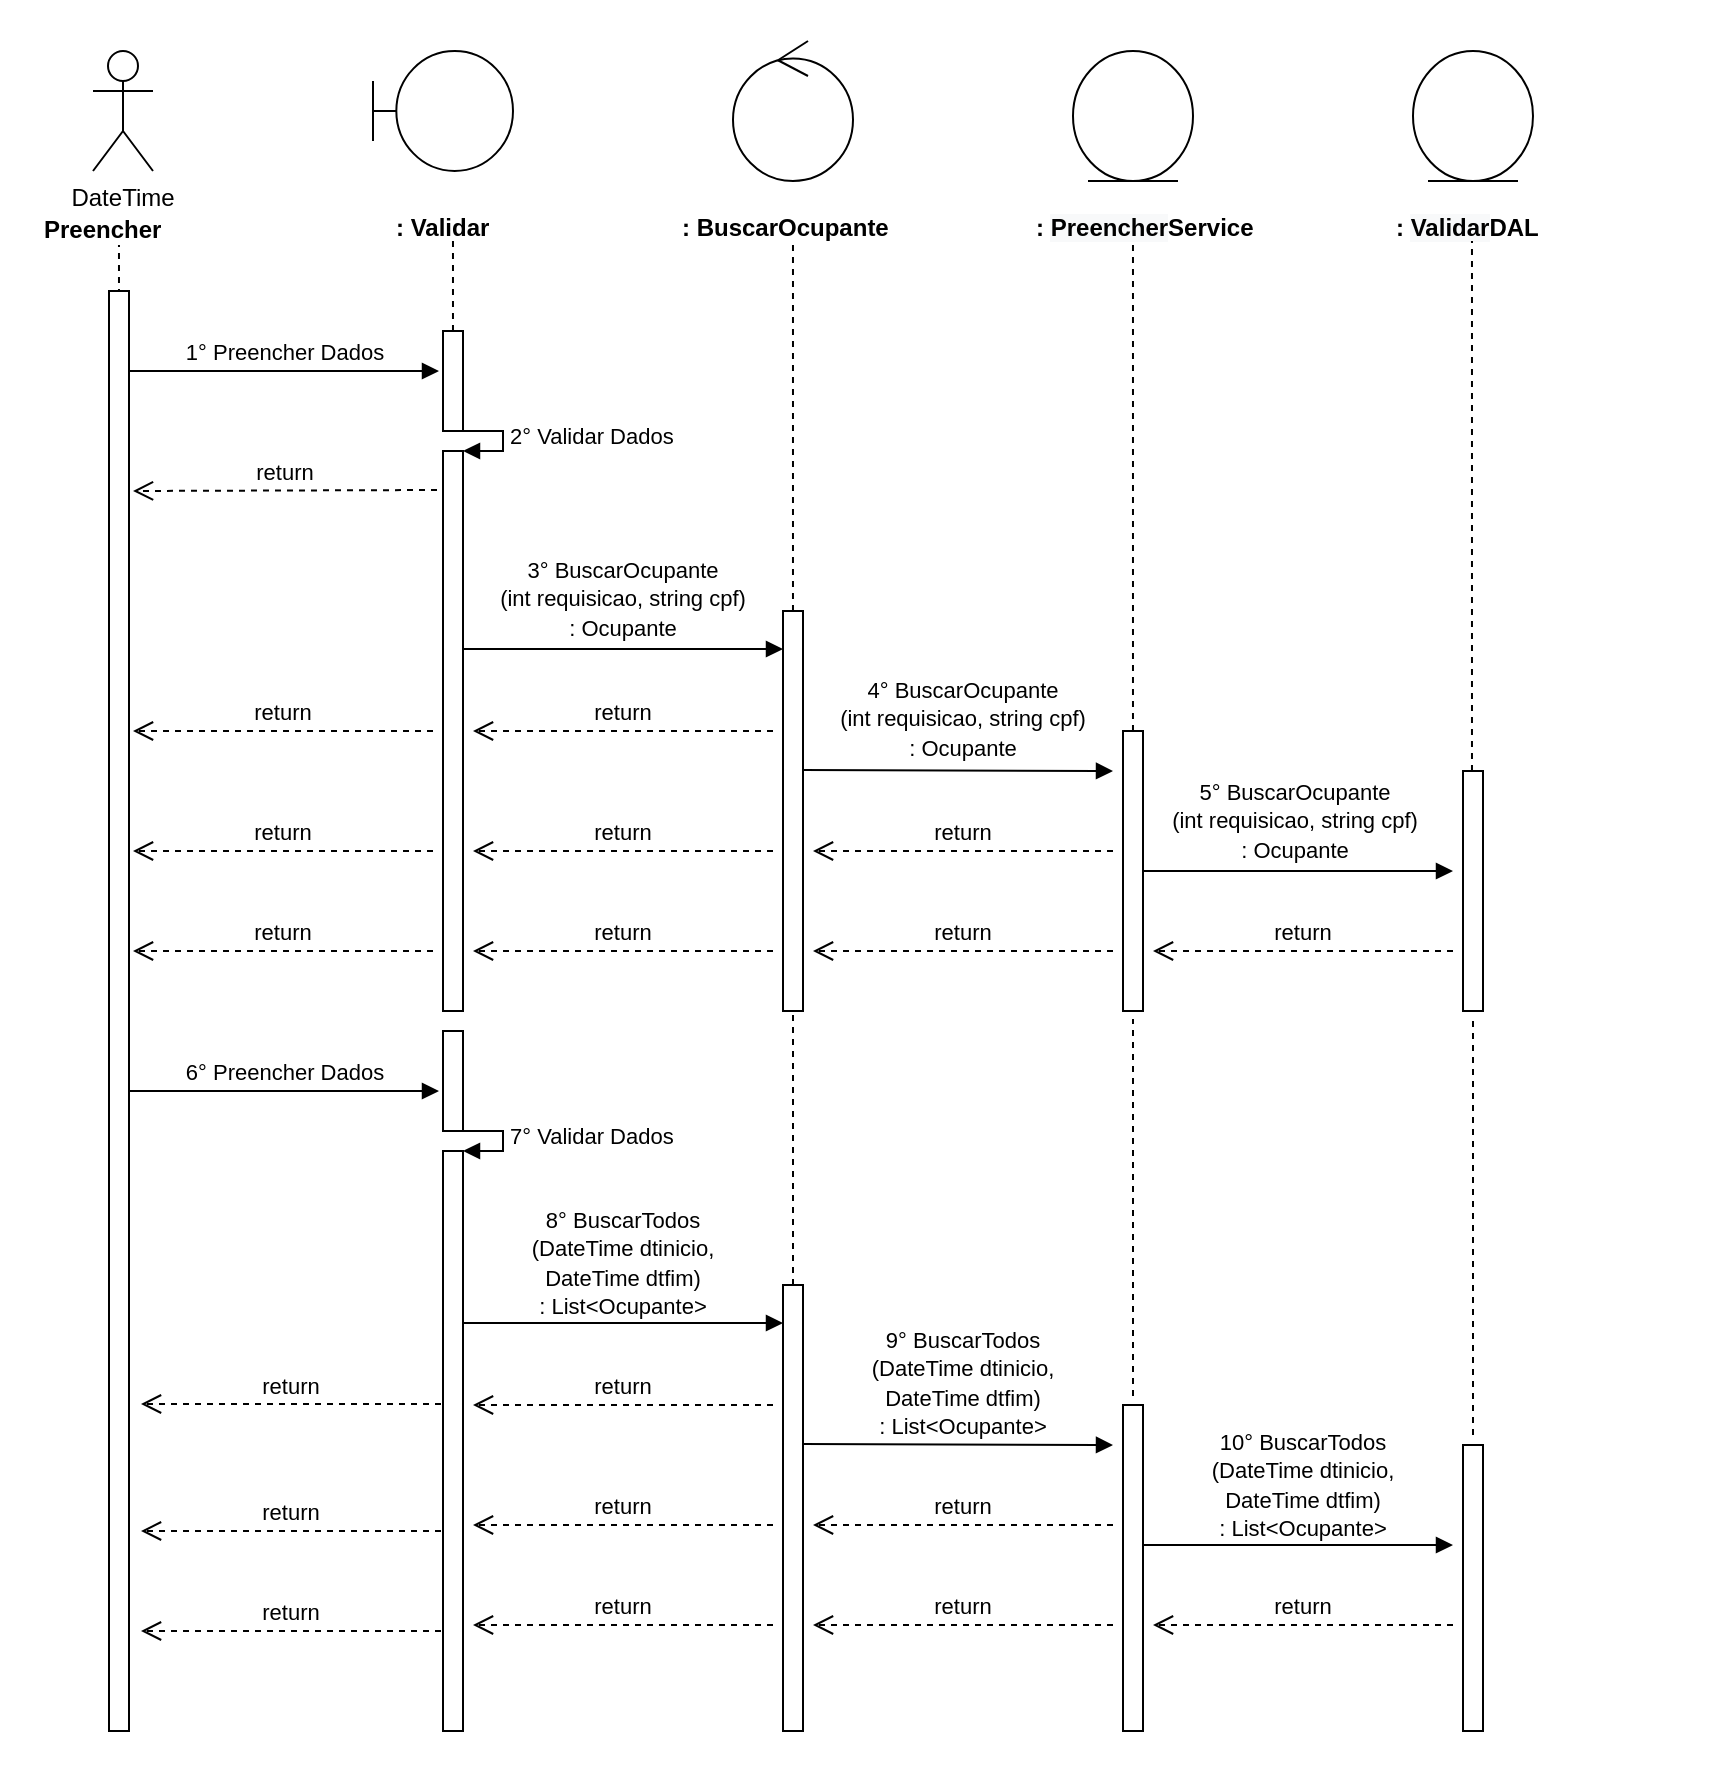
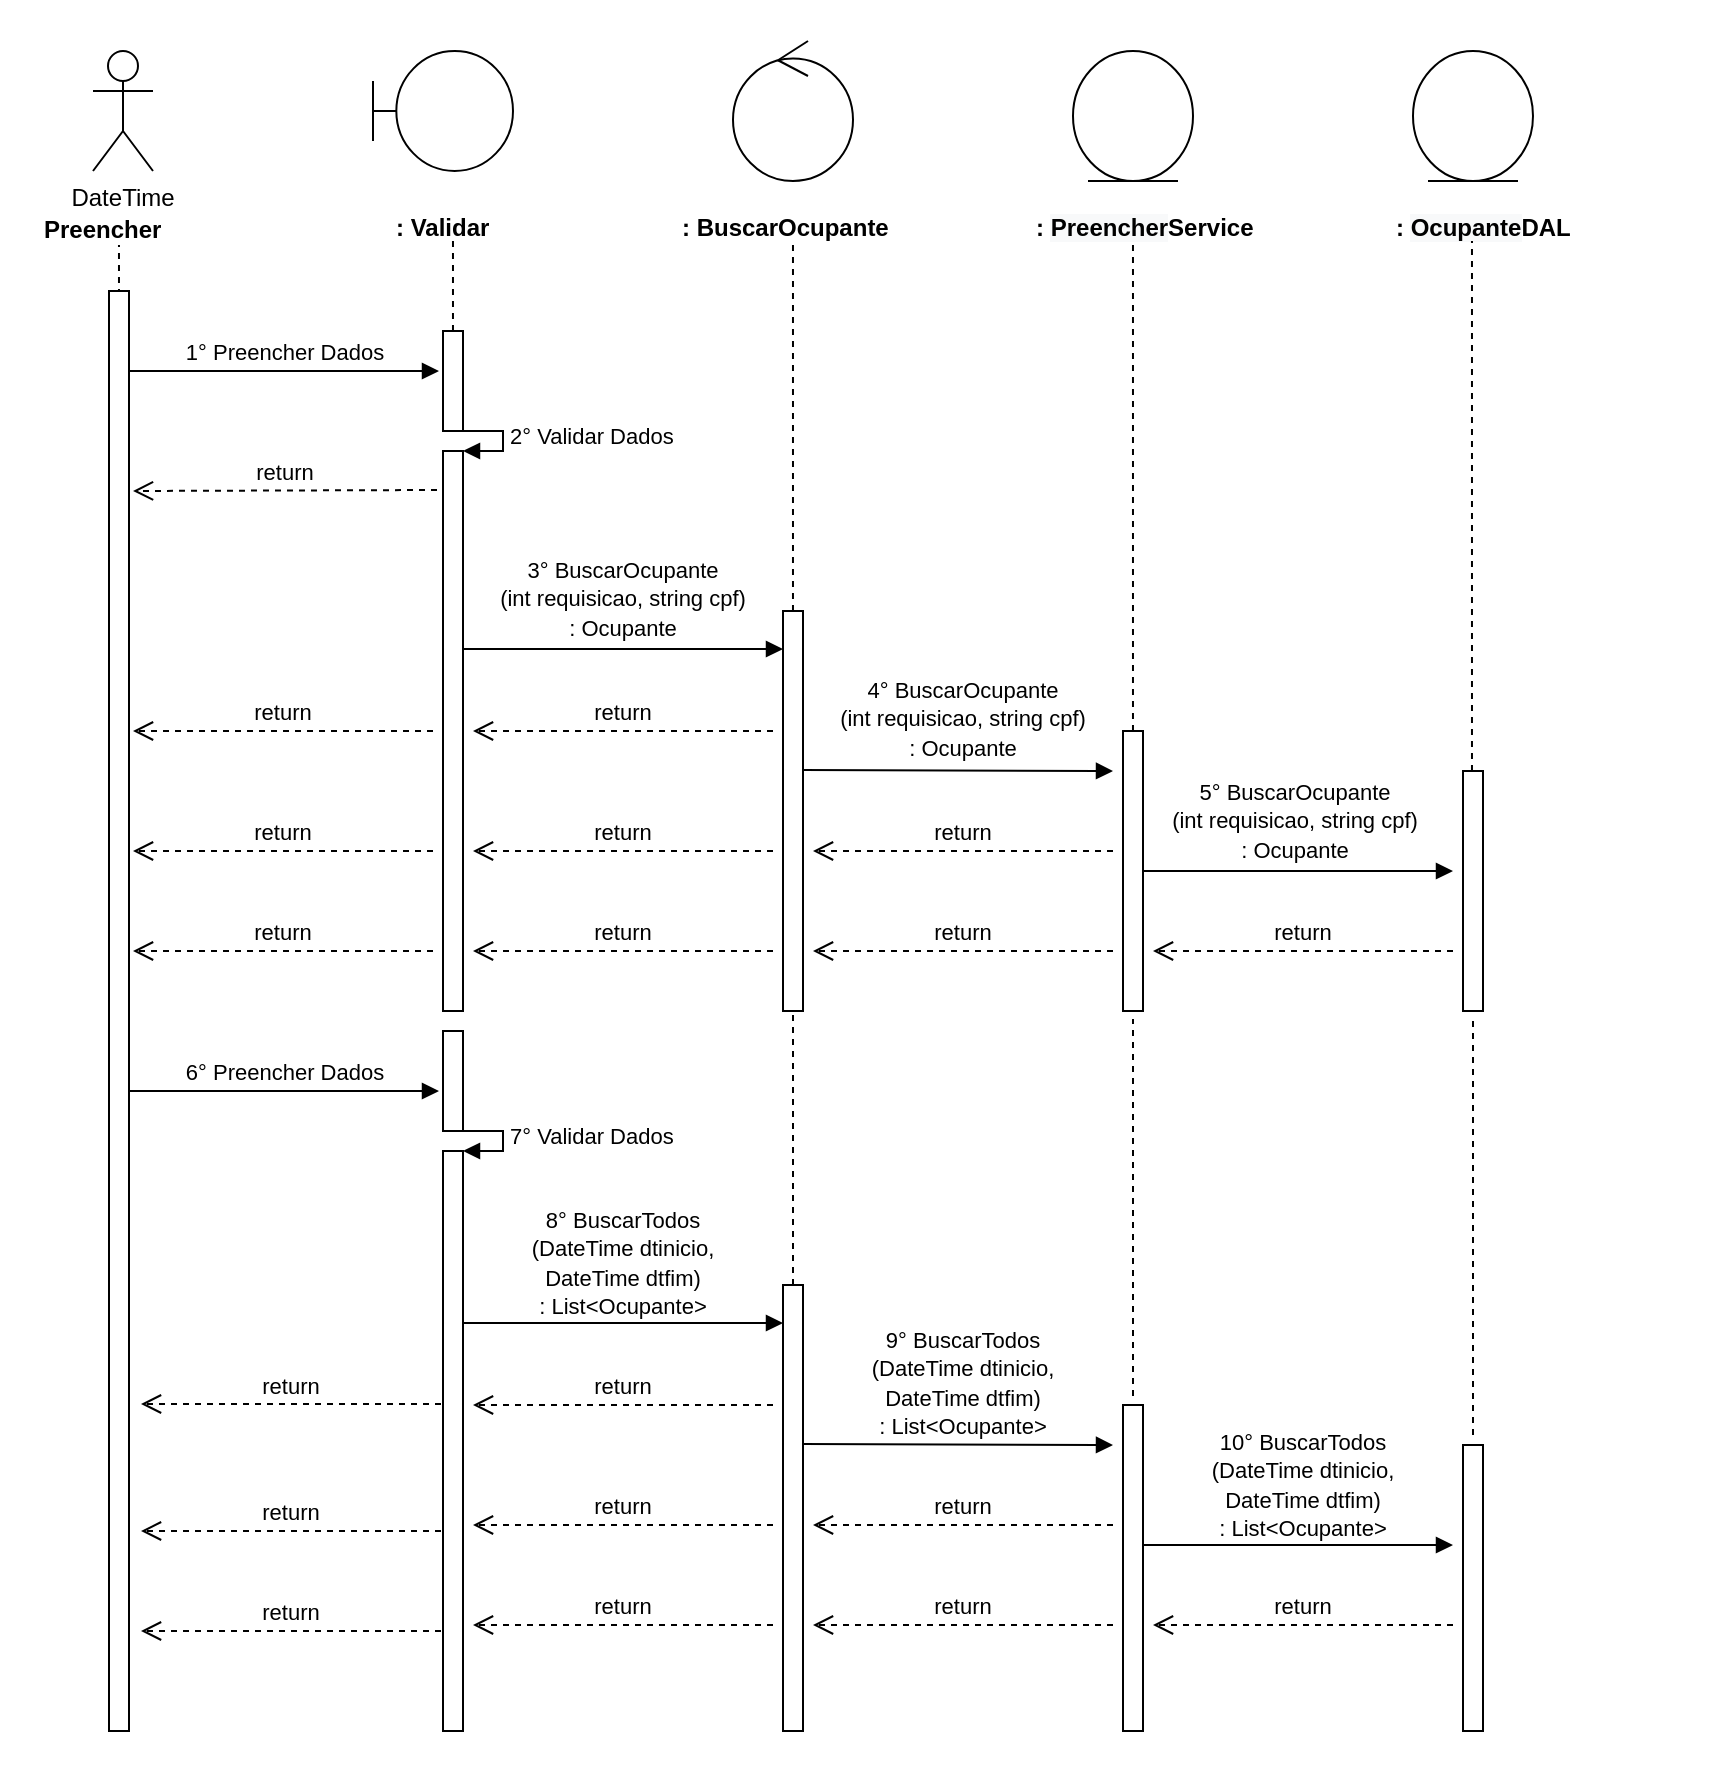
- <mxCell id="14" value="&lt;b&gt;: &lt;/b&gt;&lt;span style=&quot;display: inline ; float: none ; background-color: rgb(248 , 249 , 250) ; color: rgb(0 , 0 , 0) ; font-family: &amp;#34;helvetica&amp;#34; ; font-size: 12px ; font-style: normal ; font-variant: normal ; font-weight: 700 ; letter-spacing: normal ; text-align: left ; text-decoration: none ; text-indent: 0px ; text-transform: none ; white-space: nowrap ; word-spacing: 0px&quot;&gt;Validar&lt;/span&gt;&lt;b&gt;DAL&lt;/b&gt;" parent="1" style="text;html=1;" vertex="1"><mxGeometry as="geometry" x="696" y="100" width="150" height="30" /></mxCell>
+ <mxCell id="14" value="&lt;b&gt;: &lt;/b&gt;&lt;span style=&quot;display: inline ; float: none ; background-color: rgb(248 , 249 , 250) ; color: rgb(0 , 0 , 0) ; font-family: &amp;#34;helvetica&amp;#34; ; font-size: 12px ; font-style: normal ; font-variant: normal ; font-weight: 700 ; letter-spacing: normal ; text-align: left ; text-decoration: none ; text-indent: 0px ; text-transform: none ; white-space: nowrap ; word-spacing: 0px&quot;&gt;Ocupante&lt;/span&gt;&lt;b&gt;DAL&lt;/b&gt;" parent="1" style="text;html=1;" vertex="1"><mxGeometry as="geometry" x="696" y="100" width="150" height="30" /></mxCell>
